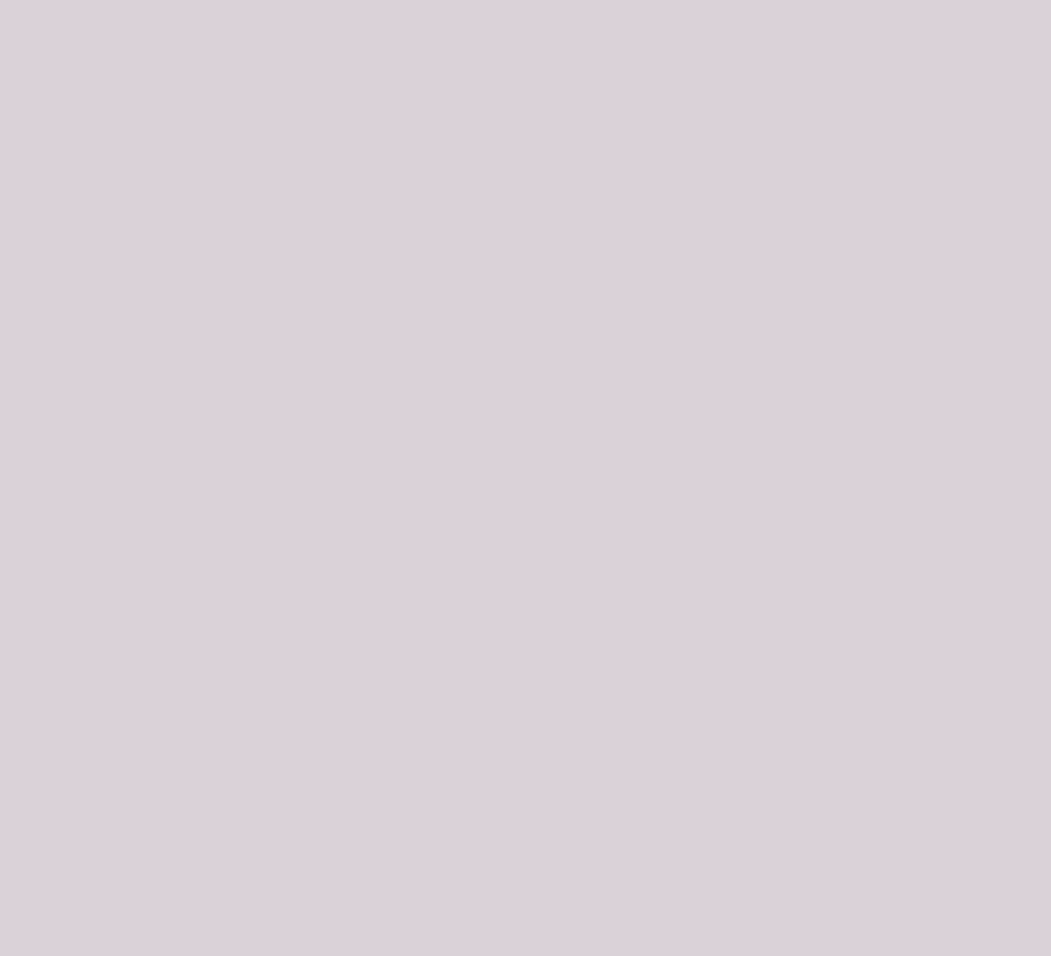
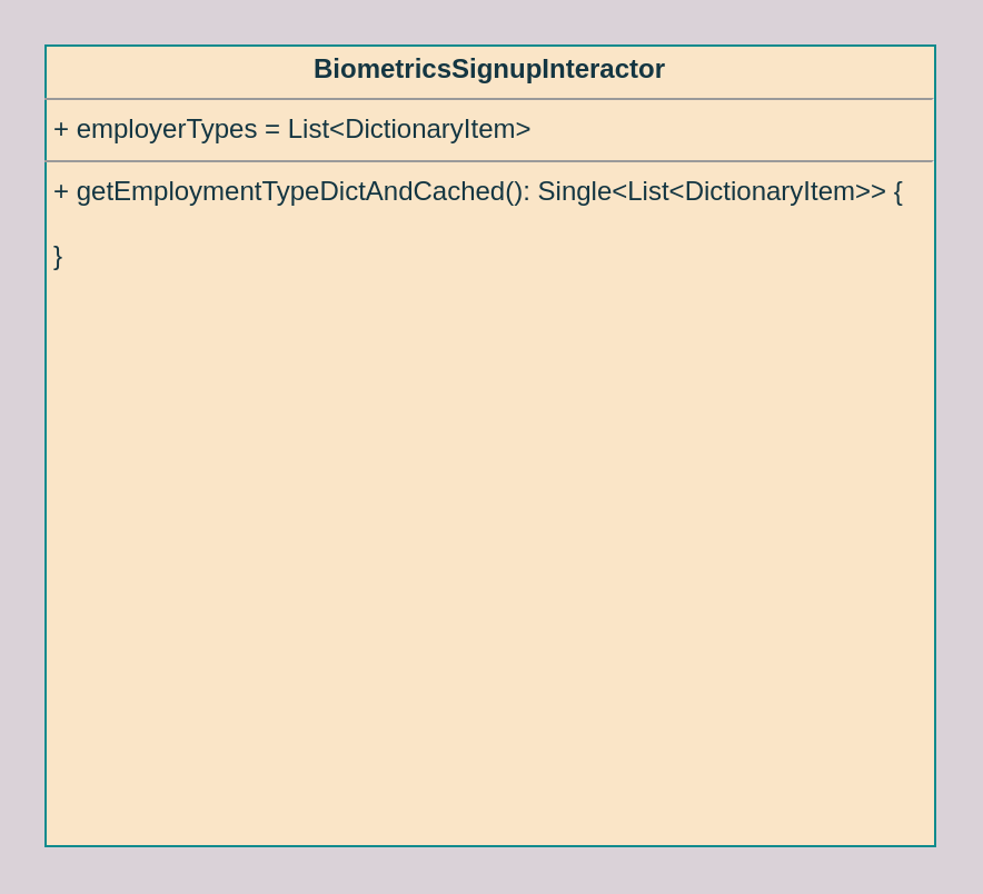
+ <mxCell id="2" value="&lt;p style=&quot;margin: 0px ; margin-top: 4px ; text-align: center&quot;&gt;&lt;b&gt;BiometricsSignupInteractor&lt;/b&gt;&lt;/p&gt;&lt;hr size=&quot;1&quot;&gt;&lt;p style=&quot;margin: 0px ; margin-left: 4px&quot;&gt;+ employerTypes = List&amp;lt;DictionaryItem&amp;gt;&lt;br&gt;&lt;/p&gt;&lt;hr size=&quot;1&quot;&gt;&lt;p style=&quot;margin: 0px ; margin-left: 4px&quot;&gt;+ getEmploymentTypeDictAndCached(): Single&amp;lt;List&amp;lt;DictionaryItem&amp;gt;&amp;gt; {&lt;/p&gt;&lt;p style=&quot;margin: 0px ; margin-left: 4px&quot;&gt;&lt;span style=&quot;white-space: pre&quot;&gt; &lt;/span&gt;&lt;br&gt;&lt;/p&gt;&lt;p style=&quot;margin: 0px ; margin-left: 4px&quot;&gt;}&lt;br&gt;&lt;/p&gt;" style="verticalAlign=top;align=left;overflow=fill;fontSize=12;fontFamily=Helvetica;html=1;rounded=0;sketch=0;fontColor=#143642;strokeColor=#0F8B8D;fillColor=#FAE5C7;" vertex="1" parent="1"><mxGeometry x="20" y="20" width="400" height="360" as="geometry" /></mxCell>
